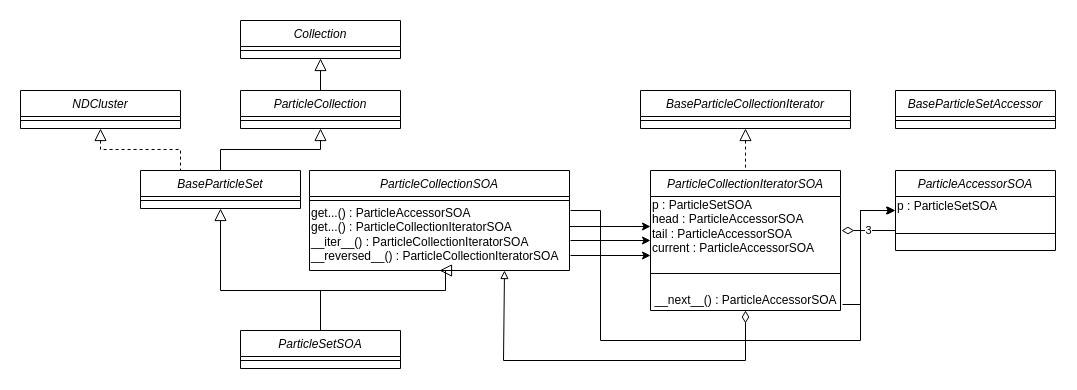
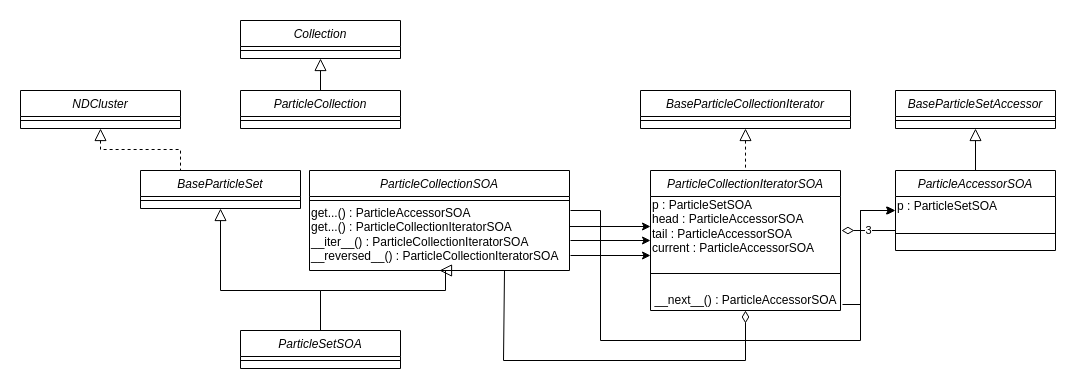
- <mxCell id="3" style="edgeStyle=orthogonalEdgeStyle;rounded=0;orthogonalLoop=1;jettySize=auto;html=1;exitX=0.5;exitY=1;exitDx=0;exitDy=0;entryX=0.5;entryY=0;entryDx=0;entryDy=0;startArrow=block;startFill=0;startSize=10;endArrow=none;endFill=0;" edge="1" parent="1" source="9" target="11"><mxGeometry relative="1" as="geometry" /></mxCell>
+ <mxCell id="21" style="edgeStyle=orthogonalEdgeStyle;rounded=0;orthogonalLoop=1;jettySize=auto;html=1;exitX=0.5;exitY=1;exitDx=0;exitDy=0;entryX=0.5;entryY=0;entryDx=0;entryDy=0;startArrow=block;startFill=0;startSize=10;endArrow=none;endFill=0;" edge="1" parent="1" source="27" target="29"><mxGeometry relative="1" as="geometry" /></mxCell>
- <mxCell id="22" style="edgeStyle=orthogonalEdgeStyle;rounded=0;orthogonalLoop=1;jettySize=auto;html=1;exitX=0.5;exitY=1;exitDx=0;exitDy=0;entryX=0.75;entryY=1;entryDx=0;entryDy=0;startArrow=diamondThin;startFill=0;startSize=10;endArrow=block;endFill=0;" edge="1" parent="1" source="33" target="13"><mxGeometry relative="1" as="geometry"><Array as="points"><mxPoint x="745" y="360" /><mxPoint x="503" y="360" /></Array></mxGeometry></mxCell>
+ <mxCell id="22" style="edgeStyle=orthogonalEdgeStyle;rounded=0;orthogonalLoop=1;jettySize=auto;html=1;exitX=0.5;exitY=1;exitDx=0;exitDy=0;entryX=0.75;entryY=1;entryDx=0;entryDy=0;startArrow=diamondThin;startFill=0;startSize=10;endArrow=none;endFill=0;" edge="1" parent="1" source="33" target="13"><mxGeometry relative="1" as="geometry"><Array as="points"><mxPoint x="745" y="360" /><mxPoint x="503" y="360" /></Array></mxGeometry></mxCell>
